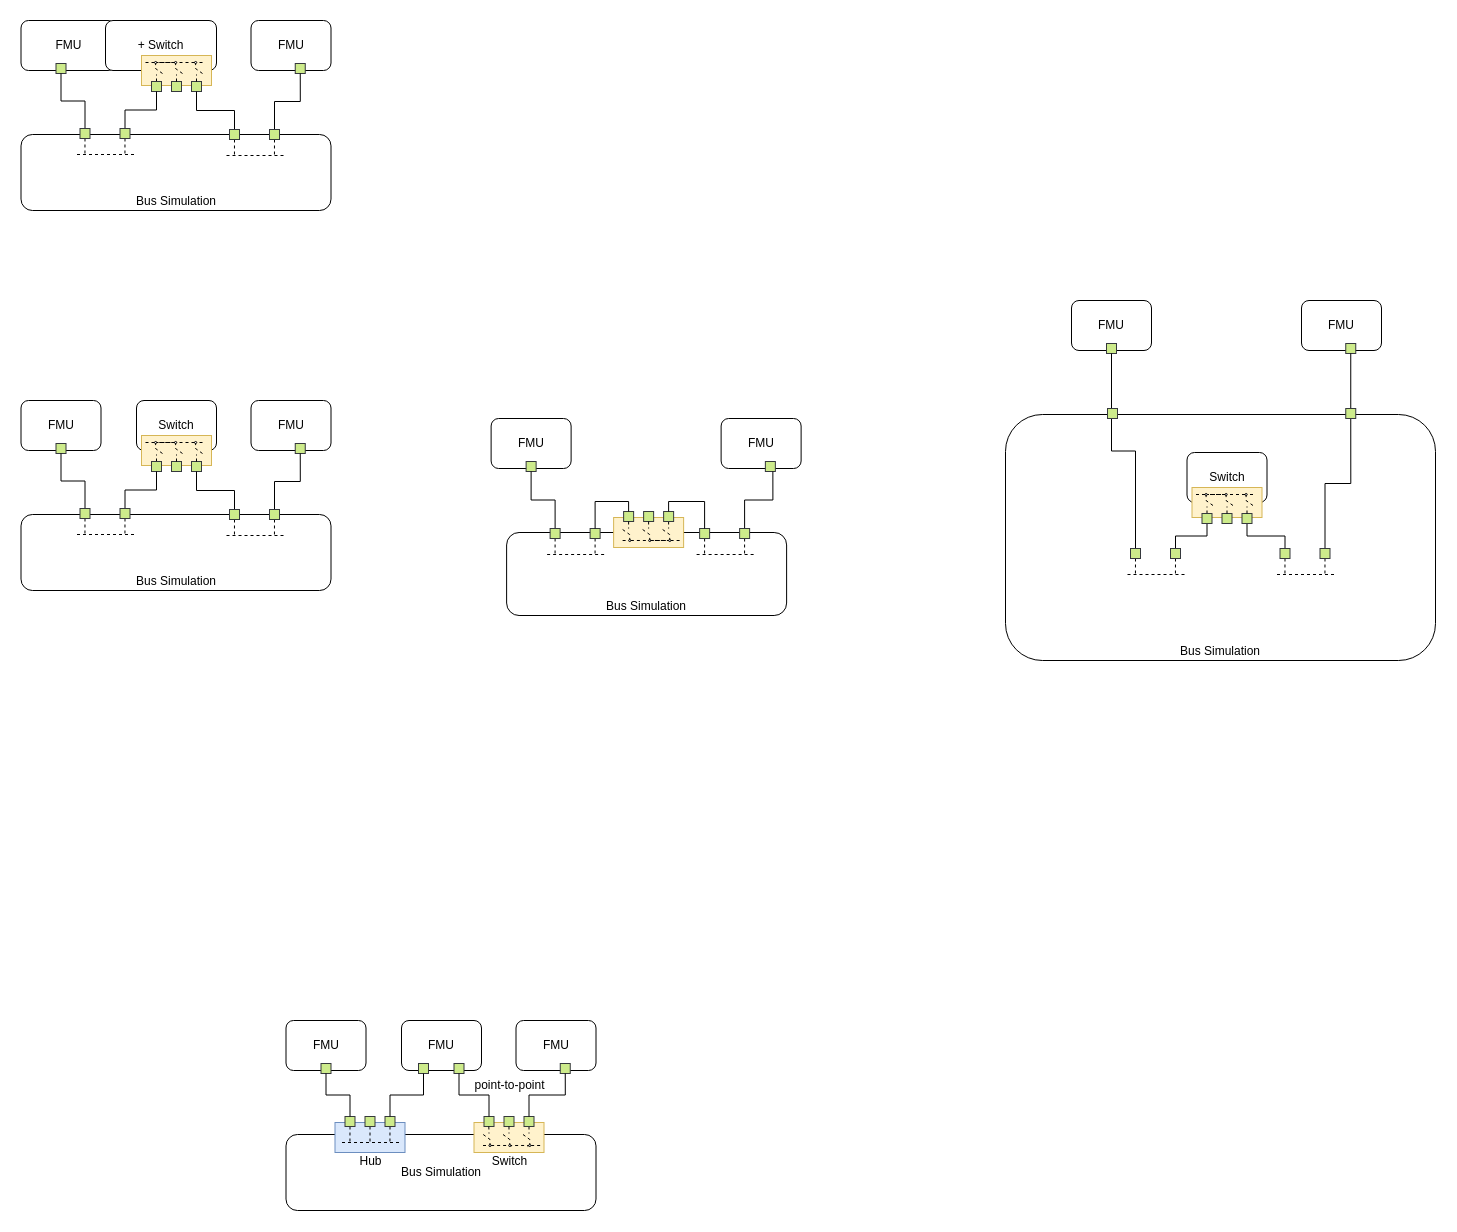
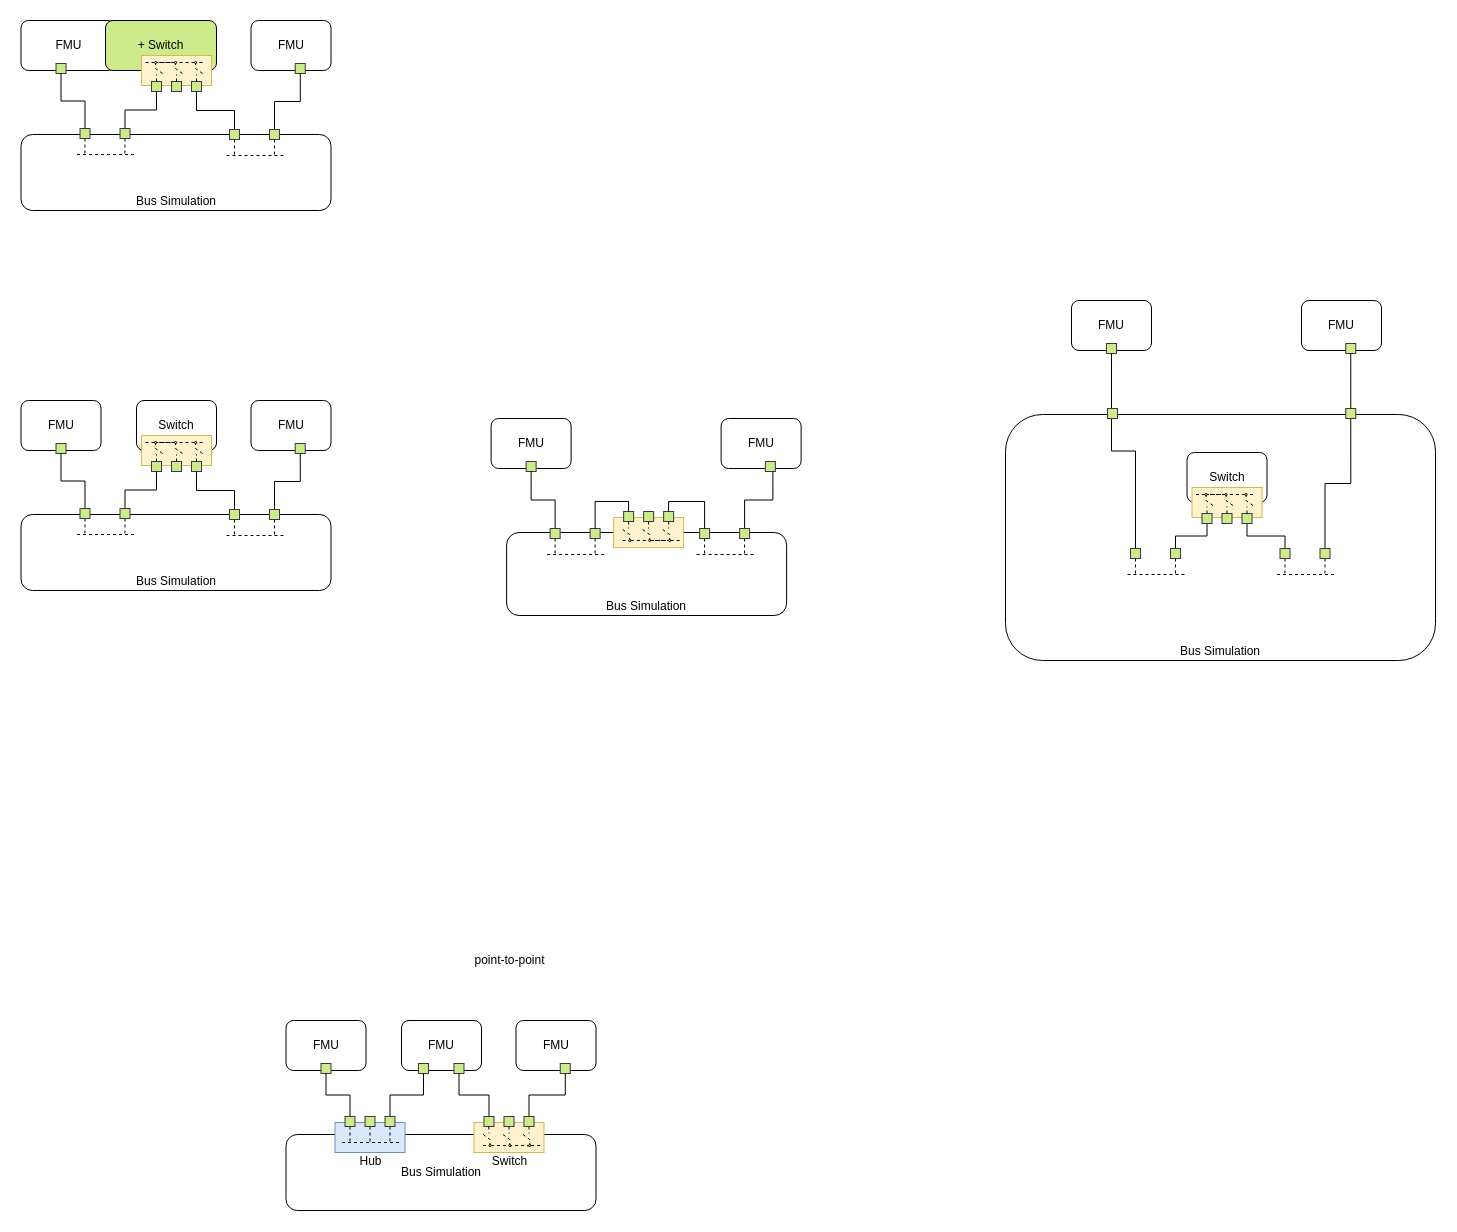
- <mxCell id="167" value="+ Switch" style="rounded=1;whiteSpace=wrap;html=1;" vertex="1" parent="1"><mxGeometry x="105" y="20" width="111" height="50" as="geometry" /></mxCell>
+ <mxCell id="167" value="+ Switch" style="rounded=1;whiteSpace=wrap;html=1;fillColor=#cdeb8b;" vertex="1" parent="1"><mxGeometry x="105" y="20" width="111" height="50" as="geometry" /></mxCell>
- <mxCell id="47" value="point-to-point" style="text;html=1;align=center;verticalAlign=middle;resizable=0;points=[];autosize=1;strokeColor=none;fillColor=none;" vertex="1" parent="1"><mxGeometry x="463.5" y="1070" width="90" height="30" as="geometry" /></mxCell>
+ <mxCell id="47" value="point-to-point" style="text;html=1;align=center;verticalAlign=middle;resizable=0;points=[];autosize=1;strokeColor=none;fillColor=none;" vertex="1" parent="1"><mxGeometry x="463.5" y="945" width="90" height="30" as="geometry" /></mxCell>
